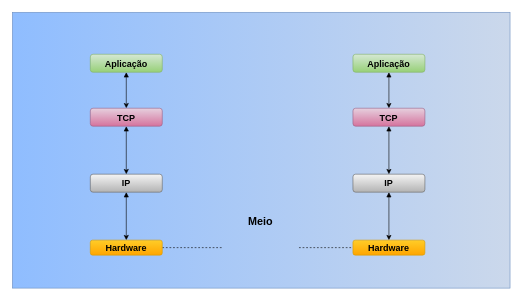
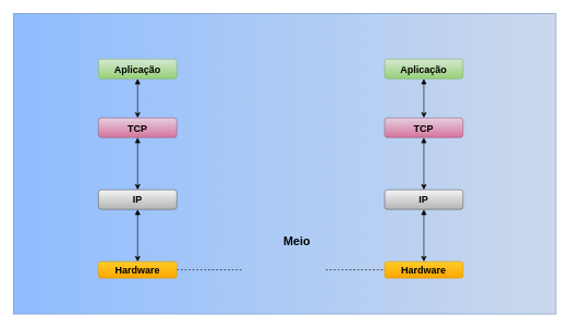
- <mxCell id="20" value="Meio" style="text;html=1;strokeColor=none;fillColor=none;align=center;verticalAlign=middle;whiteSpace=wrap;rounded=0;fontSize=18;fontStyle=1" parent="1" vertex="1"><mxGeometry x="414" y="360" width="40" height="20" as="geometry" /></mxCell>
+ <mxCell id="20" value="Meio" style="text;html=1;strokeColor=none;fillColor=none;align=center;verticalAlign=middle;whiteSpace=wrap;rounded=0;fontSize=18;fontStyle=1" parent="1" vertex="1"><mxGeometry x="434" y="360" width="40" height="20" as="geometry" /></mxCell>
